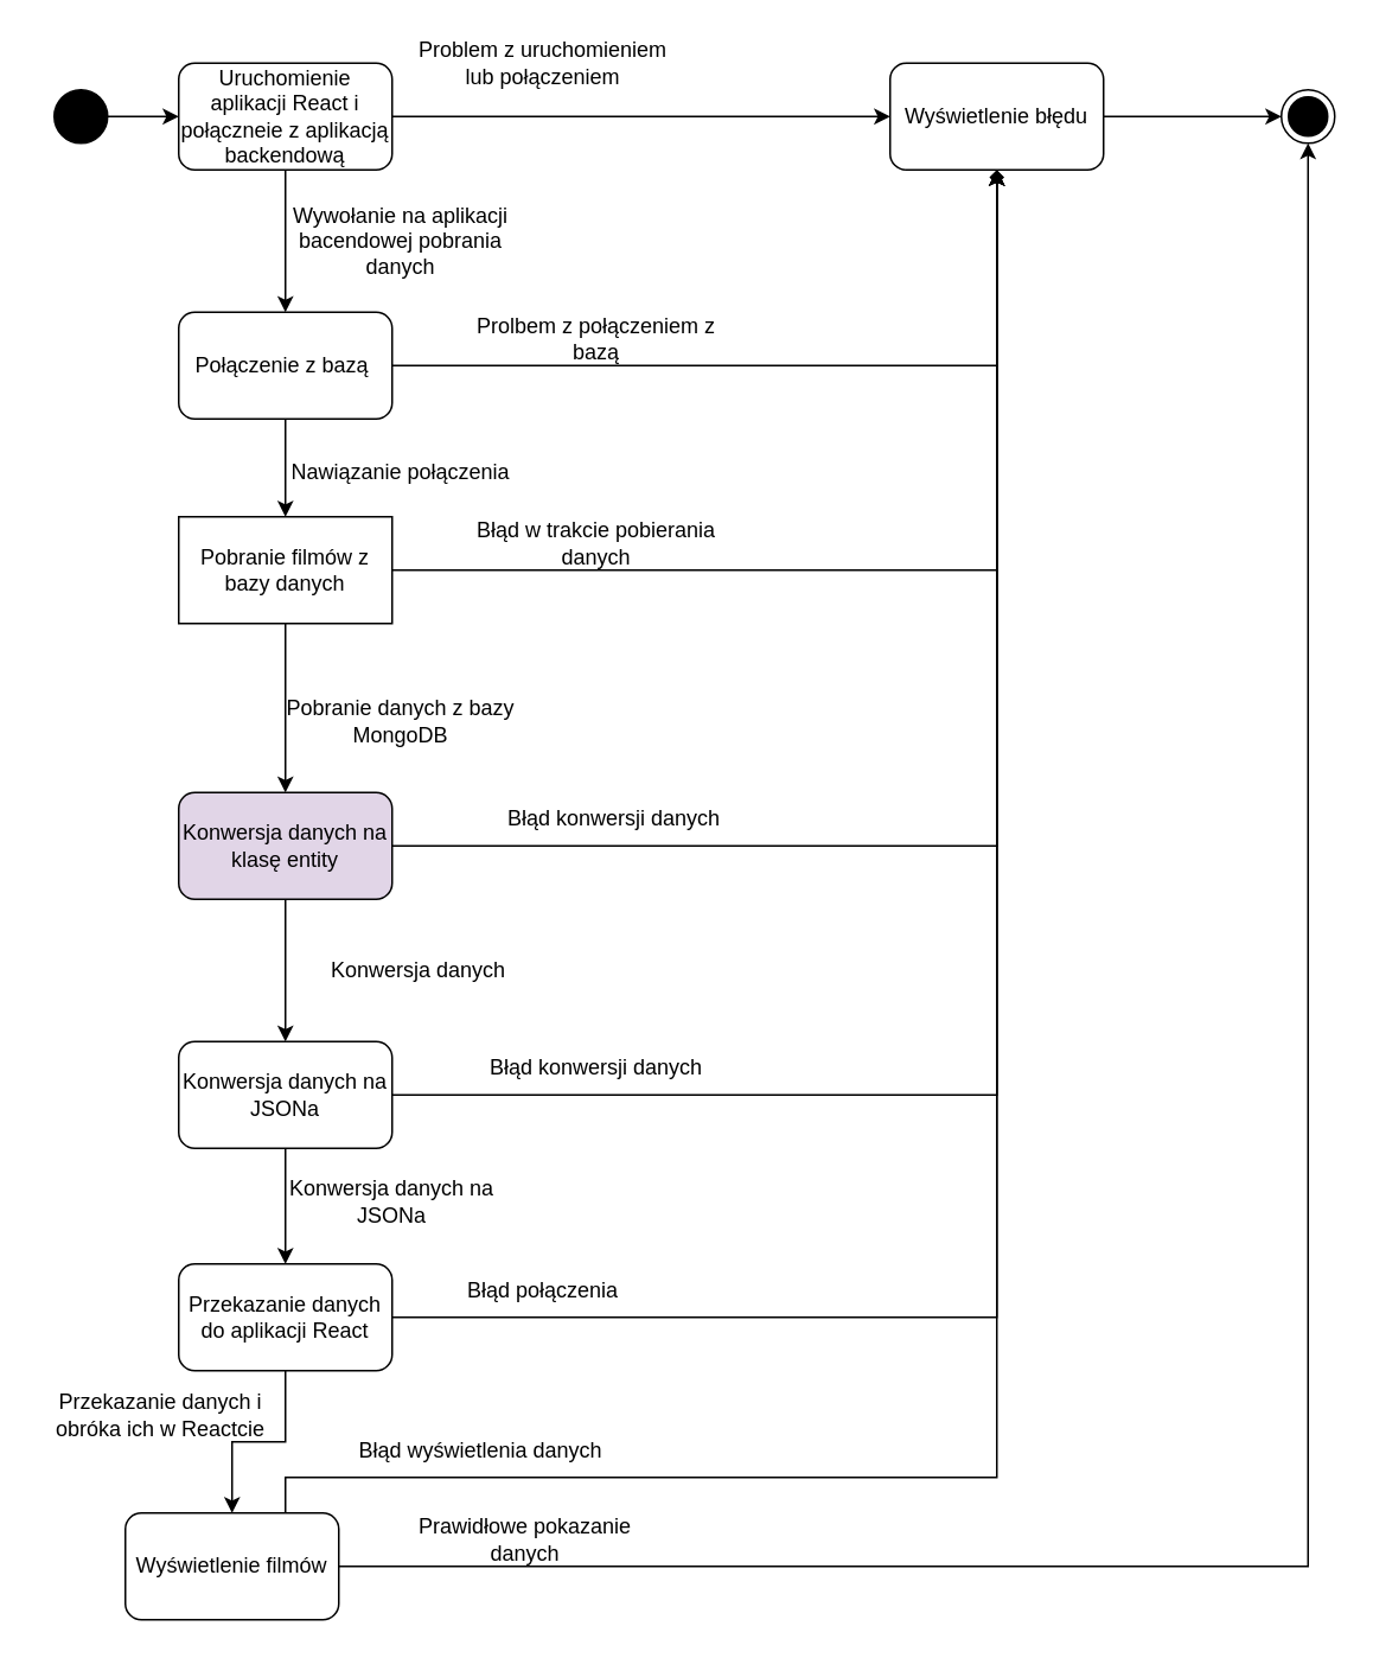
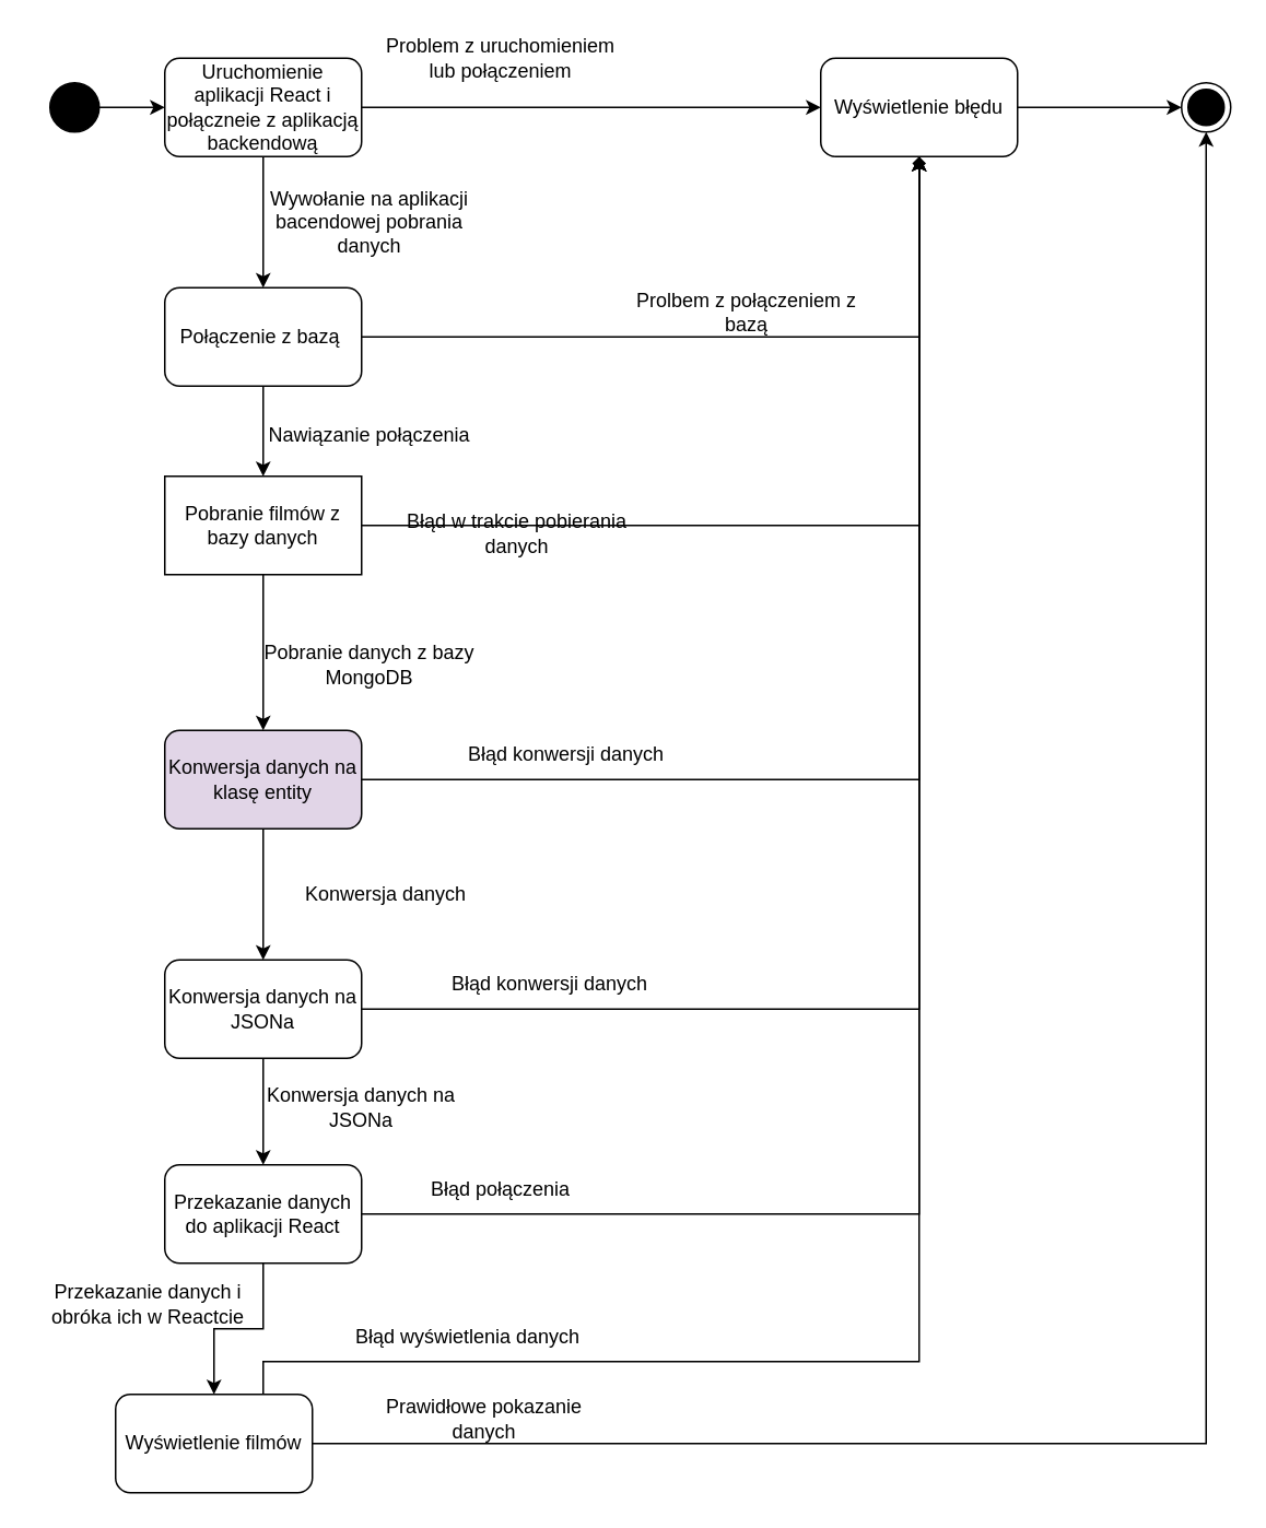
- <mxCell id="27" value="Prolbem z połączeniem z bazą" style="text;html=1;strokeColor=none;fillColor=none;align=center;verticalAlign=middle;whiteSpace=wrap;rounded=0;" vertex="1" parent="1"><mxGeometry x="260" y="175" width="150" height="30" as="geometry" /></mxCell>
+ <mxCell id="27" value="Prolbem z połączeniem z bazą" style="text;html=1;strokeColor=none;fillColor=none;align=center;verticalAlign=middle;whiteSpace=wrap;rounded=0;" vertex="1" parent="1"><mxGeometry x="380" y="175" width="150" height="30" as="geometry" /></mxCell>
- <mxCell id="29" value="Błąd w trakcie pobierania danych" style="text;html=1;strokeColor=none;fillColor=none;align=center;verticalAlign=middle;whiteSpace=wrap;rounded=0;" vertex="1" parent="1"><mxGeometry x="260" y="290" width="150" height="30" as="geometry" /></mxCell>
+ <mxCell id="29" value="Błąd w trakcie pobierania danych" style="text;html=1;strokeColor=none;fillColor=none;align=center;verticalAlign=middle;whiteSpace=wrap;rounded=0;" vertex="1" parent="1"><mxGeometry x="240" y="310" width="150" height="30" as="geometry" /></mxCell>
- <mxCell id="39" value="Błąd wyświetlenia danych" style="text;html=1;strokeColor=none;fillColor=none;align=center;verticalAlign=middle;whiteSpace=wrap;rounded=0;" vertex="1" parent="1"><mxGeometry x="195" y="800" width="150" height="30" as="geometry" /></mxCell>
+ <mxCell id="39" value="Błąd wyświetlenia danych" style="text;html=1;strokeColor=none;fillColor=none;align=center;verticalAlign=middle;whiteSpace=wrap;rounded=0;" vertex="1" parent="1"><mxGeometry x="210" y="800" width="150" height="30" as="geometry" /></mxCell>
